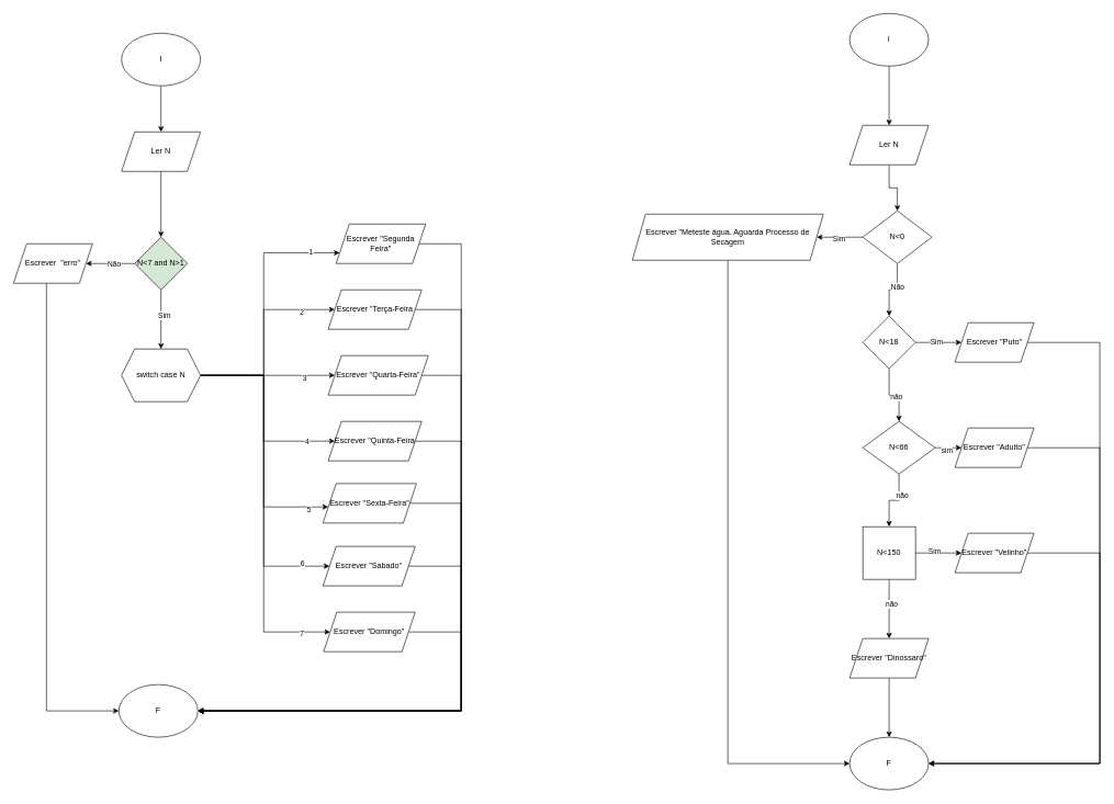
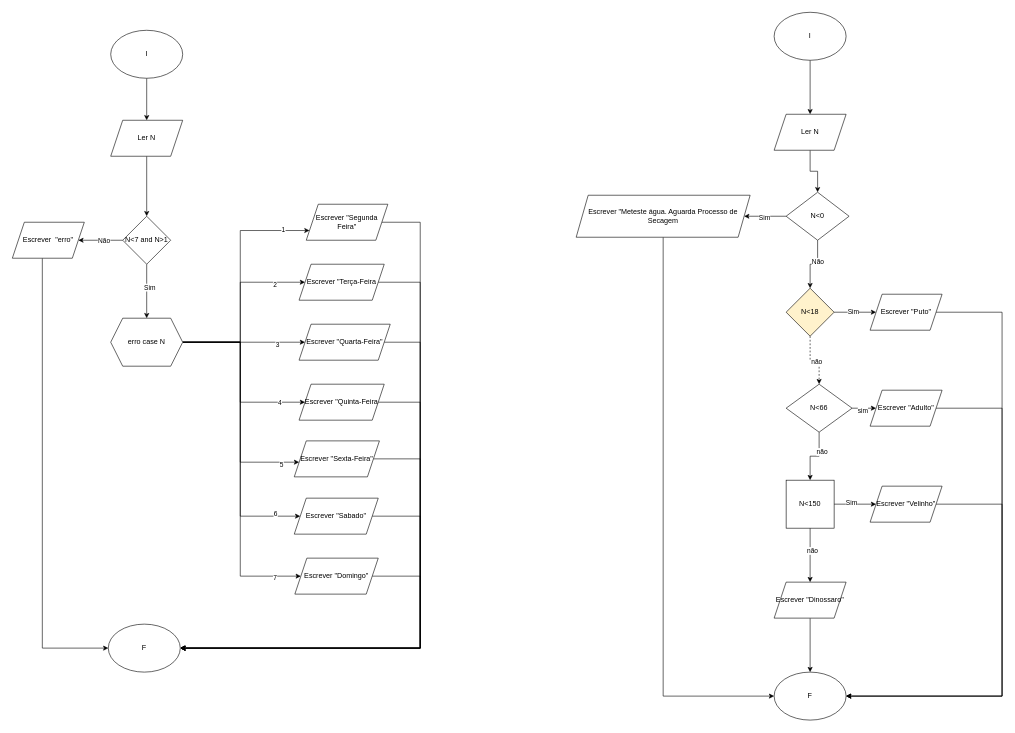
- <mxCell id="39" value="N&amp;lt;7 and N&amp;gt;1" style="rhombus;whiteSpace=wrap;html=1;fillColor=#d5e8d4;" vertex="1" parent="1"><mxGeometry x="204" y="360" width="80" height="80" as="geometry" /></mxCell>
+ <mxCell id="39" value="N&amp;lt;7 and N&amp;gt;1" style="rhombus;whiteSpace=wrap;html=1;" vertex="1" parent="1"><mxGeometry x="204" y="360" width="80" height="80" as="geometry" /></mxCell>
- <mxCell id="58" value="N&amp;lt;18" style="rhombus;whiteSpace=wrap;html=1;" vertex="1" parent="1"><mxGeometry x="1310" y="480" width="80" height="80" as="geometry" /></mxCell>
+ <mxCell id="58" value="N&amp;lt;18" style="rhombus;whiteSpace=wrap;html=1;fillColor=#fff2cc;" vertex="1" parent="1"><mxGeometry x="1310" y="480" width="80" height="80" as="geometry" /></mxCell>
- <mxCell id="20" value="switch case N" style="shape=hexagon;perimeter=hexagonPerimeter2;whiteSpace=wrap;html=1;fixedSize=1;" vertex="1" parent="1"><mxGeometry x="184" y="530" width="120" height="80" as="geometry" /></mxCell>
+ <mxCell id="20" value="erro case N" style="shape=hexagon;perimeter=hexagonPerimeter2;whiteSpace=wrap;html=1;fixedSize=1;" vertex="1" parent="1"><mxGeometry x="184" y="530" width="120" height="80" as="geometry" /></mxCell>
- <mxCell id="54" value="" style="edgeStyle=orthogonalEdgeStyle;rounded=0;orthogonalLoop=1;jettySize=auto;html=1;" edge="1" parent="1" source="58" target="63"><mxGeometry relative="1" as="geometry" /></mxCell>
+ <mxCell id="54" value="" style="edgeStyle=orthogonalEdgeStyle;rounded=0;orthogonalLoop=1;jettySize=auto;html=1;dashed=1;" edge="1" parent="1" source="58" target="63"><mxGeometry relative="1" as="geometry" /></mxCell>
